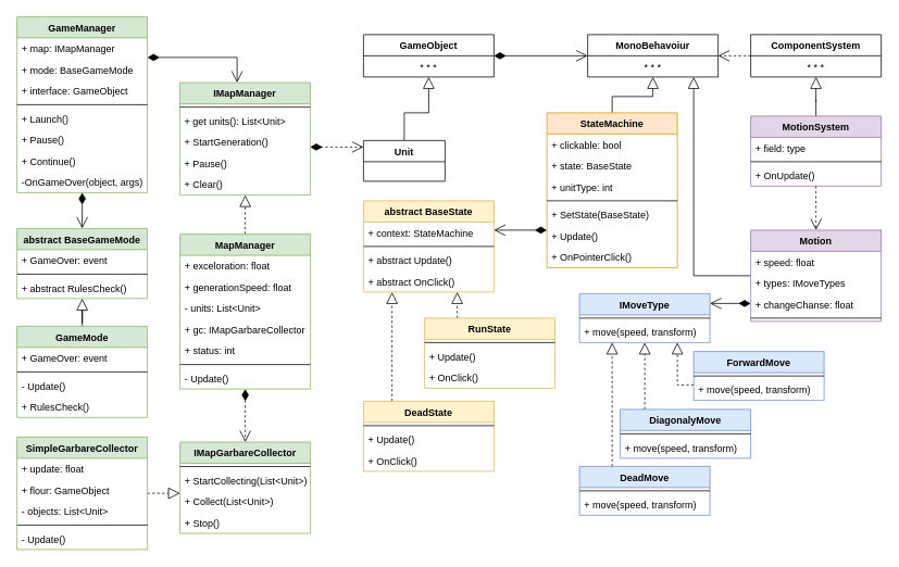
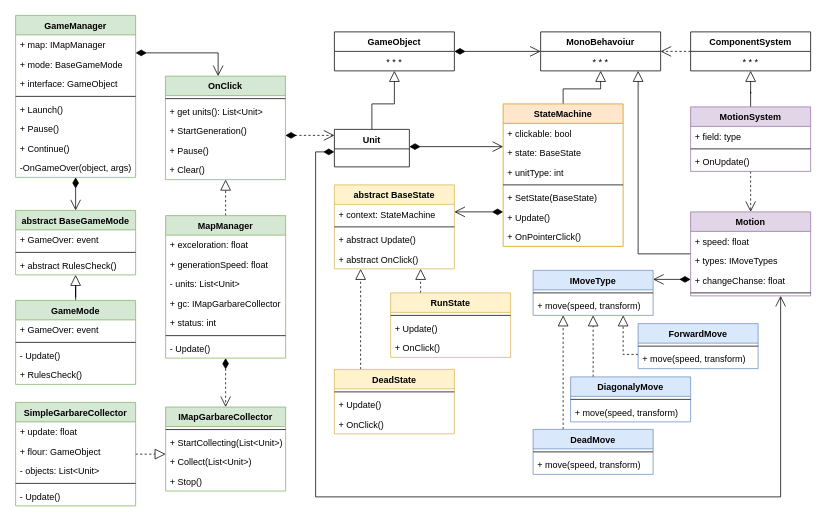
- <mxCell id="95" value="IMapManager" style="swimlane;fontStyle=1;align=center;verticalAlign=top;childLayout=stackLayout;horizontal=1;startSize=26;horizontalStack=0;resizeParent=1;resizeParentMax=0;resizeLast=0;collapsible=1;marginBottom=0;fillColor=#d5e8d4;strokeColor=#82b366;" vertex="1" parent="1"><mxGeometry x="219.714" y="101" width="160" height="138" as="geometry" /></mxCell>
+ <mxCell id="95" value="OnClick" style="swimlane;fontStyle=1;align=center;verticalAlign=top;childLayout=stackLayout;horizontal=1;startSize=26;horizontalStack=0;resizeParent=1;resizeParentMax=0;resizeLast=0;collapsible=1;marginBottom=0;fillColor=#d5e8d4;strokeColor=#82b366;" vertex="1" parent="1"><mxGeometry x="219.714" y="101" width="160" height="138" as="geometry" /></mxCell>
+ <mxCell id="42" style="edgeStyle=orthogonalEdgeStyle;rounded=0;orthogonalLoop=1;jettySize=auto;html=1;startArrow=diamondThin;startFill=1;startSize=12;endArrow=open;endFill=0;endSize=12;" parent="1" source="76" target="77" edge="1"><mxGeometry relative="1" as="geometry"><Array as="points"><mxPoint x="630" y="195" /><mxPoint x="630" y="195" /></Array></mxGeometry></mxCell>
+ <mxCell id="43" style="edgeStyle=orthogonalEdgeStyle;rounded=0;orthogonalLoop=1;jettySize=auto;html=1;startArrow=diamondThin;startFill=1;startSize=12;endArrow=open;endFill=0;endSize=12;" parent="1" source="76" target="86" edge="1"><mxGeometry relative="1" as="geometry"><Array as="points"><mxPoint x="420" y="202" /><mxPoint x="420" y="662" /><mxPoint x="1040" y="662" /></Array></mxGeometry></mxCell>
